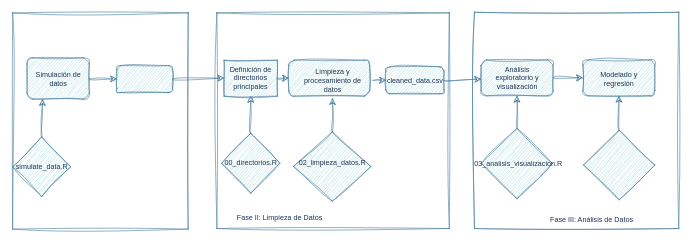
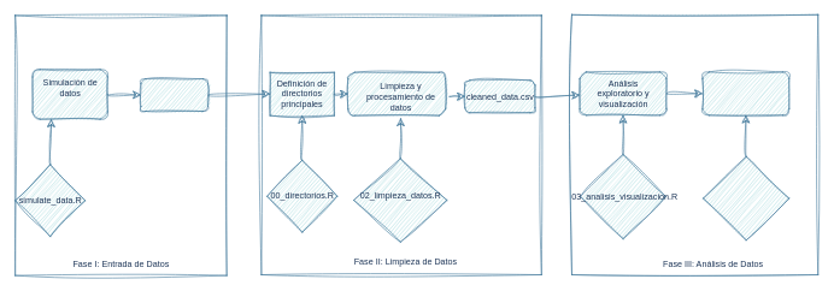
- <mxCell id="8" value="Simulación de datos" style="text;html=1;align=center;verticalAlign=middle;whiteSpace=wrap;rounded=0;labelBackgroundColor=none;fontColor=#1D3557;sketch=1;curveFitting=1;jiggle=2;" vertex="1" parent="2"><mxGeometry x="26.5" y="94.5" width="99" height="30" as="geometry" /></mxCell>
+ <mxCell id="8" value="Simulación de datos" style="text;html=1;align=center;verticalAlign=middle;whiteSpace=wrap;rounded=0;labelBackgroundColor=none;fontColor=#1D3557;sketch=1;curveFitting=1;jiggle=2;" vertex="1" parent="2"><mxGeometry x="26.5" y="84.5" width="99" height="30" as="geometry" /></mxCell>
- <mxCell id="37" value="Modelado y regresión" style="text;html=1;align=center;verticalAlign=middle;whiteSpace=wrap;rounded=0;labelBackgroundColor=none;fontColor=#1D3557;sketch=1;curveFitting=1;jiggle=2;" vertex="1" parent="26"><mxGeometry x="192" y="97" width="99" height="30" as="geometry" /></mxCell>
- <mxCell id="14" value="Fase II: Limpieza de Datos" style="text;html=1;align=center;verticalAlign=middle;whiteSpace=wrap;rounded=0;labelBackgroundColor=none;fontColor=#1D3557;sketch=1;curveFitting=1;jiggle=2;" vertex="1" parent="11"><mxGeometry x="23.5" y="327" width="162" height="30" as="geometry" /></mxCell>
+ <mxCell id="14" value="Fase II: Limpieza de Datos" style="text;html=1;align=center;verticalAlign=middle;whiteSpace=wrap;rounded=0;labelBackgroundColor=none;fontColor=#1D3557;sketch=1;curveFitting=1;jiggle=2;" vertex="1" parent="11"><mxGeometry x="118.5" y="327" width="162" height="30" as="geometry" /></mxCell>
+ <mxCell id="5" value="Fase I: Entrada de Datos" style="text;html=1;align=center;verticalAlign=middle;whiteSpace=wrap;rounded=0;labelBackgroundColor=none;fontColor=#1D3557;sketch=1;curveFitting=1;jiggle=2;" vertex="1" parent="2"><mxGeometry x="65.5" y="331" width="162" height="30" as="geometry" /></mxCell>
